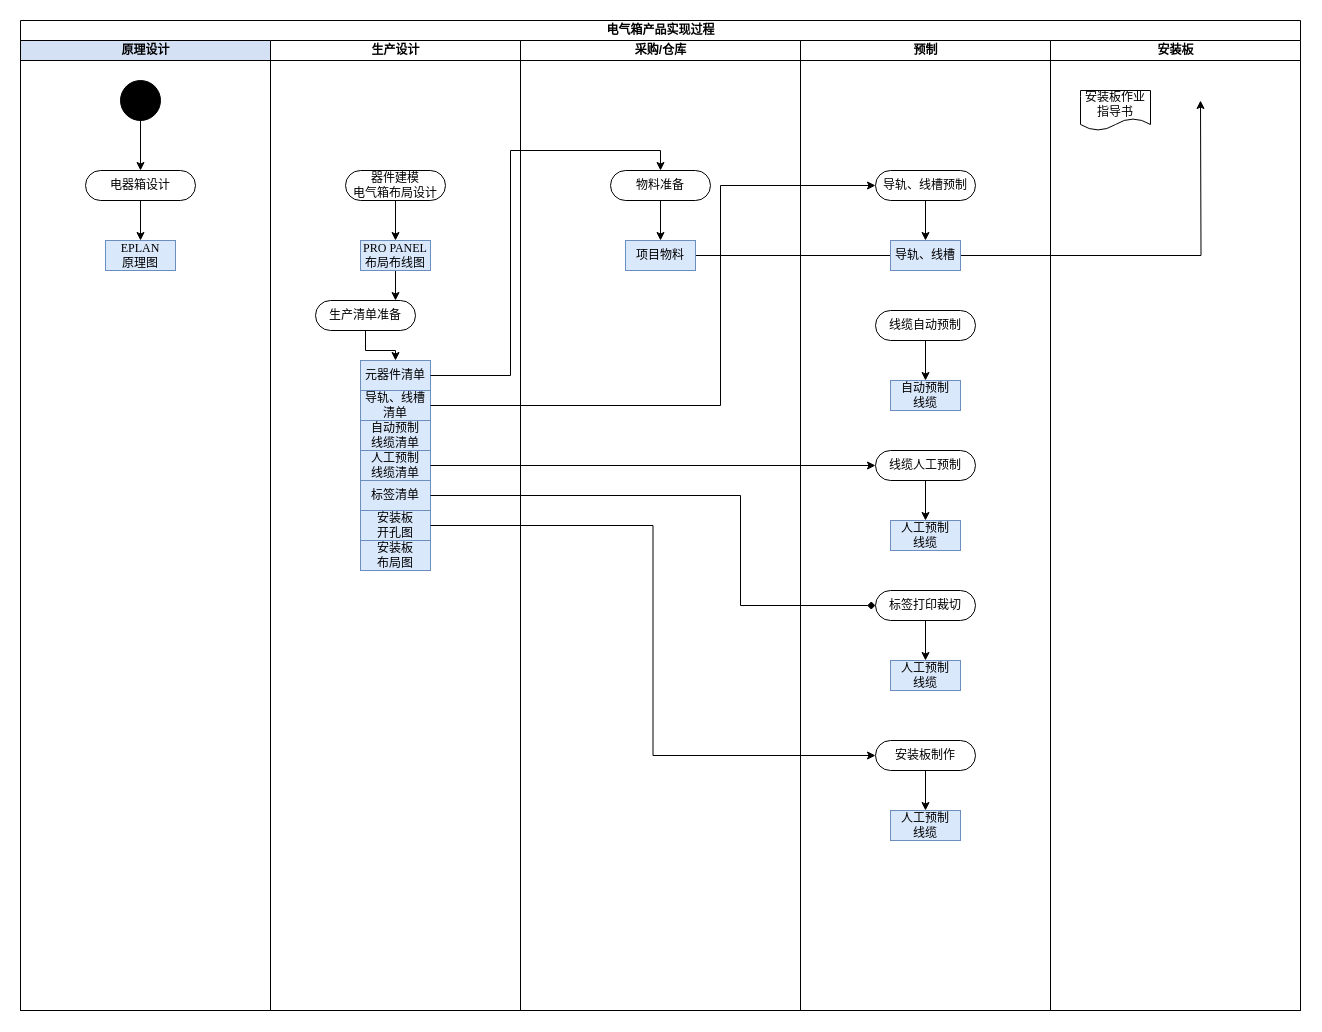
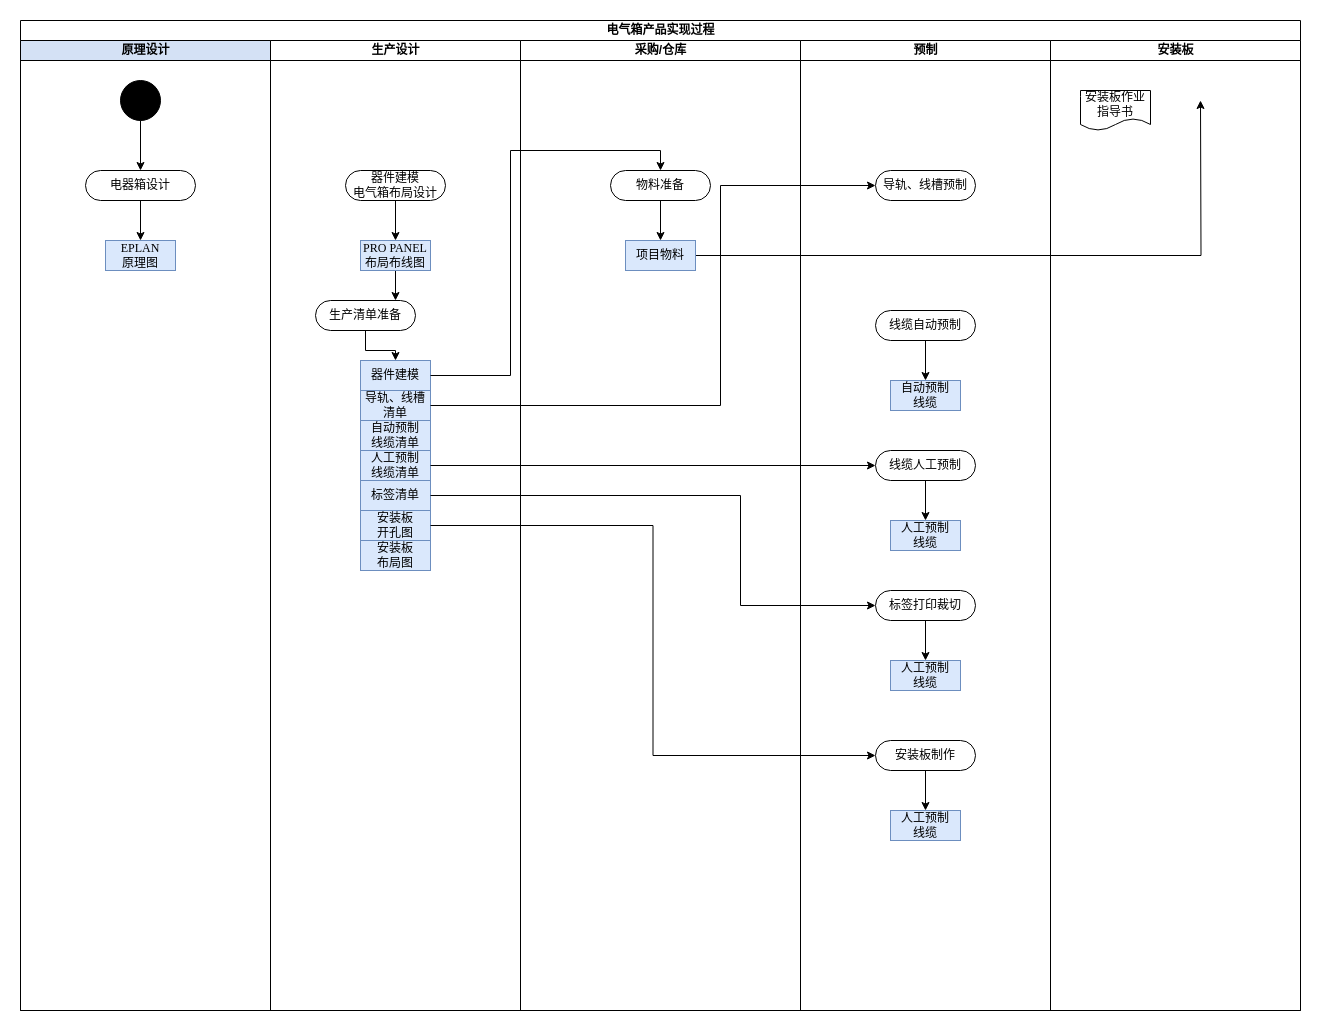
- <mxCell id="29" style="edgeStyle=orthogonalEdgeStyle;rounded=0;orthogonalLoop=1;jettySize=auto;html=1;exitX=0.5;exitY=1;exitDx=0;exitDy=0;" parent="28" source="30" target="31" edge="1"><mxGeometry relative="1" as="geometry" /></mxCell>
- <mxCell id="31" value="导轨、线槽" style="rounded=0;whiteSpace=wrap;html=1;shadow=0;comic=0;labelBackgroundColor=none;strokeWidth=1;fontFamily=Verdana;fontSize=12;align=center;arcSize=50;fillColor=#dae8fc;strokeColor=#6c8ebf;" parent="28" vertex="1"><mxGeometry x="90" y="200" width="70" height="30" as="geometry" /></mxCell>
- <mxCell id="10" value="元器件清单" style="rounded=0;whiteSpace=wrap;html=1;shadow=0;comic=0;labelBackgroundColor=none;strokeWidth=1;fontFamily=Verdana;fontSize=12;align=center;arcSize=50;fillColor=#dae8fc;strokeColor=#6c8ebf;" parent="9" vertex="1"><mxGeometry x="90" y="320" width="70" height="30" as="geometry" /></mxCell>
+ <mxCell id="10" value="器件建模" style="rounded=0;whiteSpace=wrap;html=1;shadow=0;comic=0;labelBackgroundColor=none;strokeWidth=1;fontFamily=Verdana;fontSize=12;align=center;arcSize=50;fillColor=#dae8fc;strokeColor=#6c8ebf;" parent="9" vertex="1"><mxGeometry x="90" y="320" width="70" height="30" as="geometry" /></mxCell>
- <mxCell id="49" style="edgeStyle=orthogonalEdgeStyle;rounded=0;orthogonalLoop=1;jettySize=auto;html=1;exitX=1;exitY=0.5;exitDx=0;exitDy=0;entryX=0;entryY=0.5;entryDx=0;entryDy=0;endArrow=diamond;" parent="2" source="20" target="39" edge="1"><mxGeometry relative="1" as="geometry"><Array as="points"><mxPoint x="720" y="475" /><mxPoint x="720" y="585" /></Array></mxGeometry></mxCell>
+ <mxCell id="49" style="edgeStyle=orthogonalEdgeStyle;rounded=0;orthogonalLoop=1;jettySize=auto;html=1;exitX=1;exitY=0.5;exitDx=0;exitDy=0;entryX=0;entryY=0.5;entryDx=0;entryDy=0;" parent="2" source="20" target="39" edge="1"><mxGeometry relative="1" as="geometry"><Array as="points"><mxPoint x="720" y="475" /><mxPoint x="720" y="585" /></Array></mxGeometry></mxCell>
